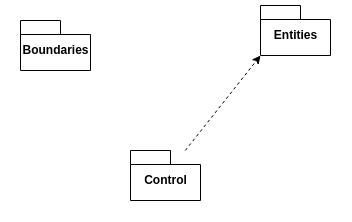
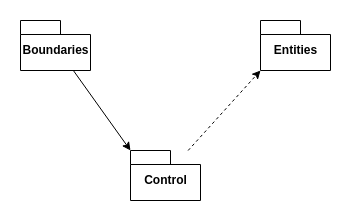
- <mxCell id="4" value="Entities" style="shape=folder;fontStyle=1;spacingTop=10;tabWidth=40;tabHeight=14;tabPosition=left;html=1;" vertex="1" parent="1"><mxGeometry x="260" y="5" width="70" height="50" as="geometry" /></mxCell>
+ <mxCell id="4" value="Entities" style="shape=folder;fontStyle=1;spacingTop=10;tabWidth=40;tabHeight=14;tabPosition=left;html=1;" vertex="1" parent="1"><mxGeometry x="260" y="20" width="70" height="50" as="geometry" /></mxCell>
+ <mxCell id="5" style="rounded=0;orthogonalLoop=1;jettySize=auto;html=1;entryX=0;entryY=0;entryDx=0;entryDy=0;entryPerimeter=0;" edge="1" parent="1" source="6" target="3"><mxGeometry relative="1" as="geometry" /></mxCell>
